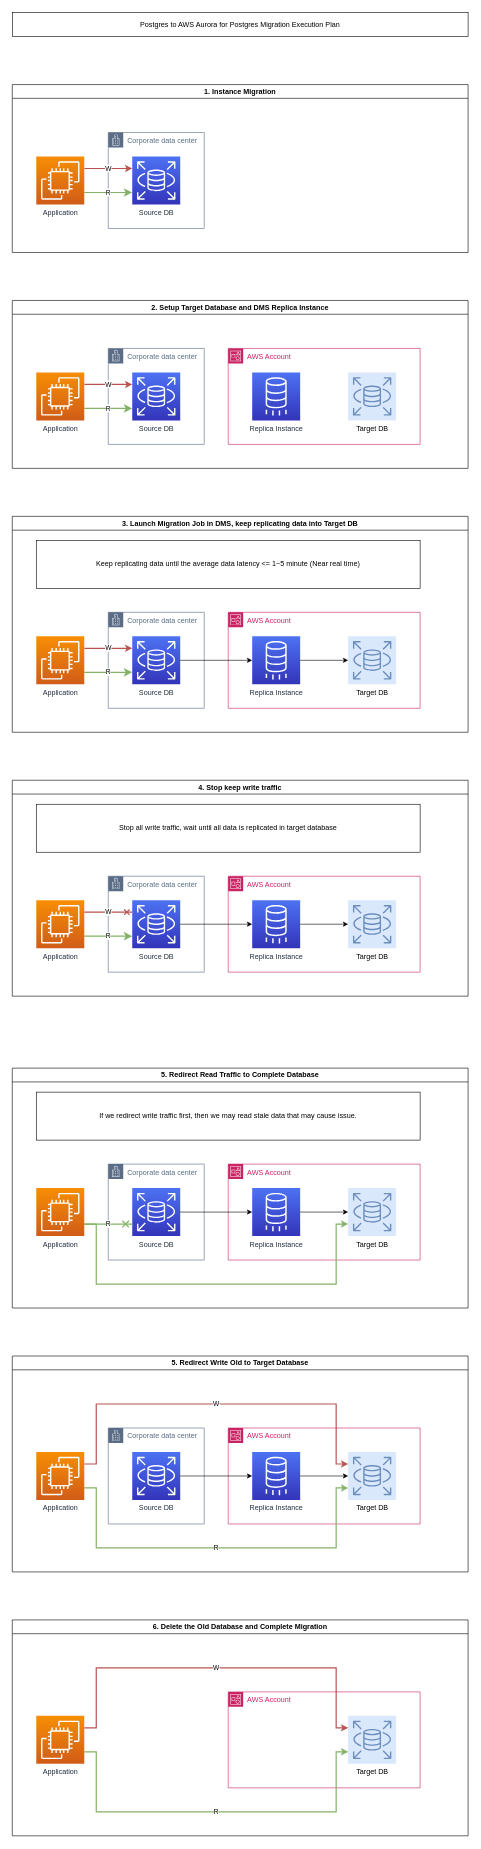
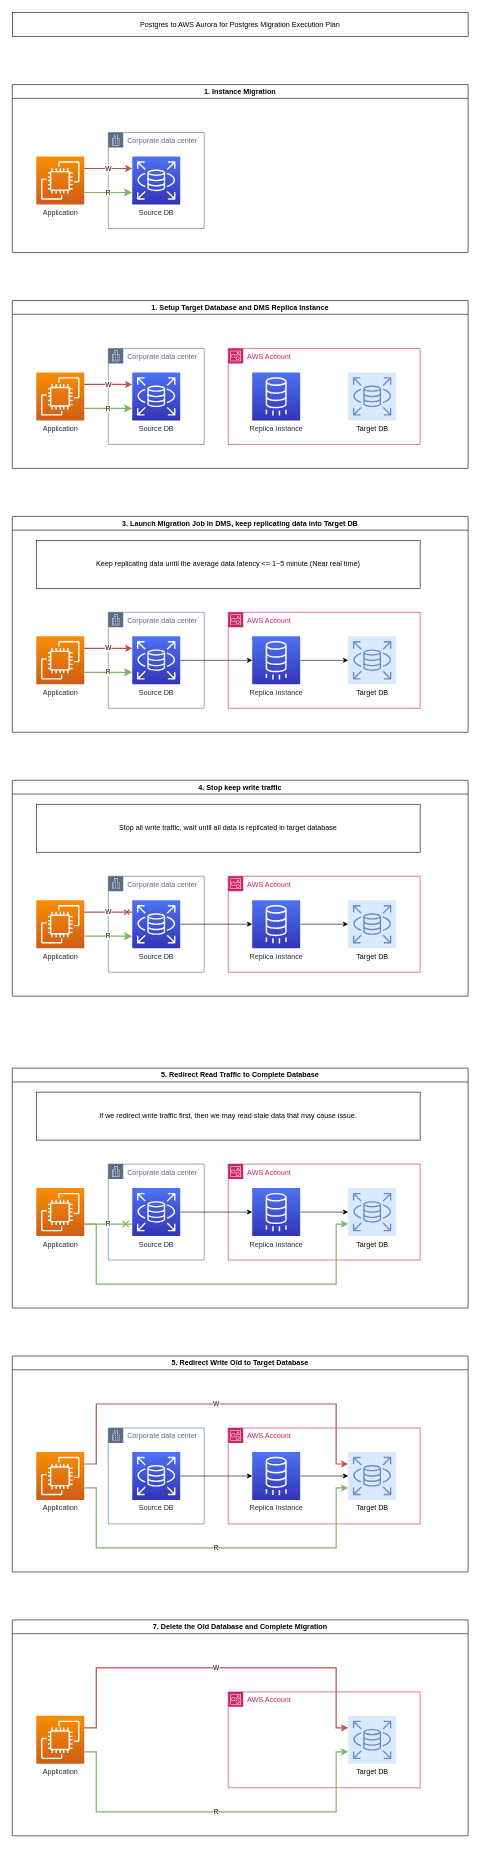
- <mxCell id="8" value="2. Setup Target Database and DMS Replica Instance" style="swimlane;whiteSpace=wrap;html=1;" parent="1" vertex="1"><mxGeometry x="20" y="500" width="760" height="280" as="geometry" /></mxCell>
+ <mxCell id="8" value="1. Setup Target Database and DMS Replica Instance" style="swimlane;whiteSpace=wrap;html=1;" parent="1" vertex="1"><mxGeometry x="20" y="500" width="760" height="280" as="geometry" /></mxCell>
- <mxCell id="64" value="6. Delete the Old Database and Complete Migration" style="swimlane;whiteSpace=wrap;html=1;" parent="1" vertex="1"><mxGeometry x="20" y="2700" width="760" height="360" as="geometry" /></mxCell>
+ <mxCell id="64" value="7. Delete the Old Database and Complete Migration" style="swimlane;whiteSpace=wrap;html=1;" parent="1" vertex="1"><mxGeometry x="20" y="2700" width="760" height="360" as="geometry" /></mxCell>
